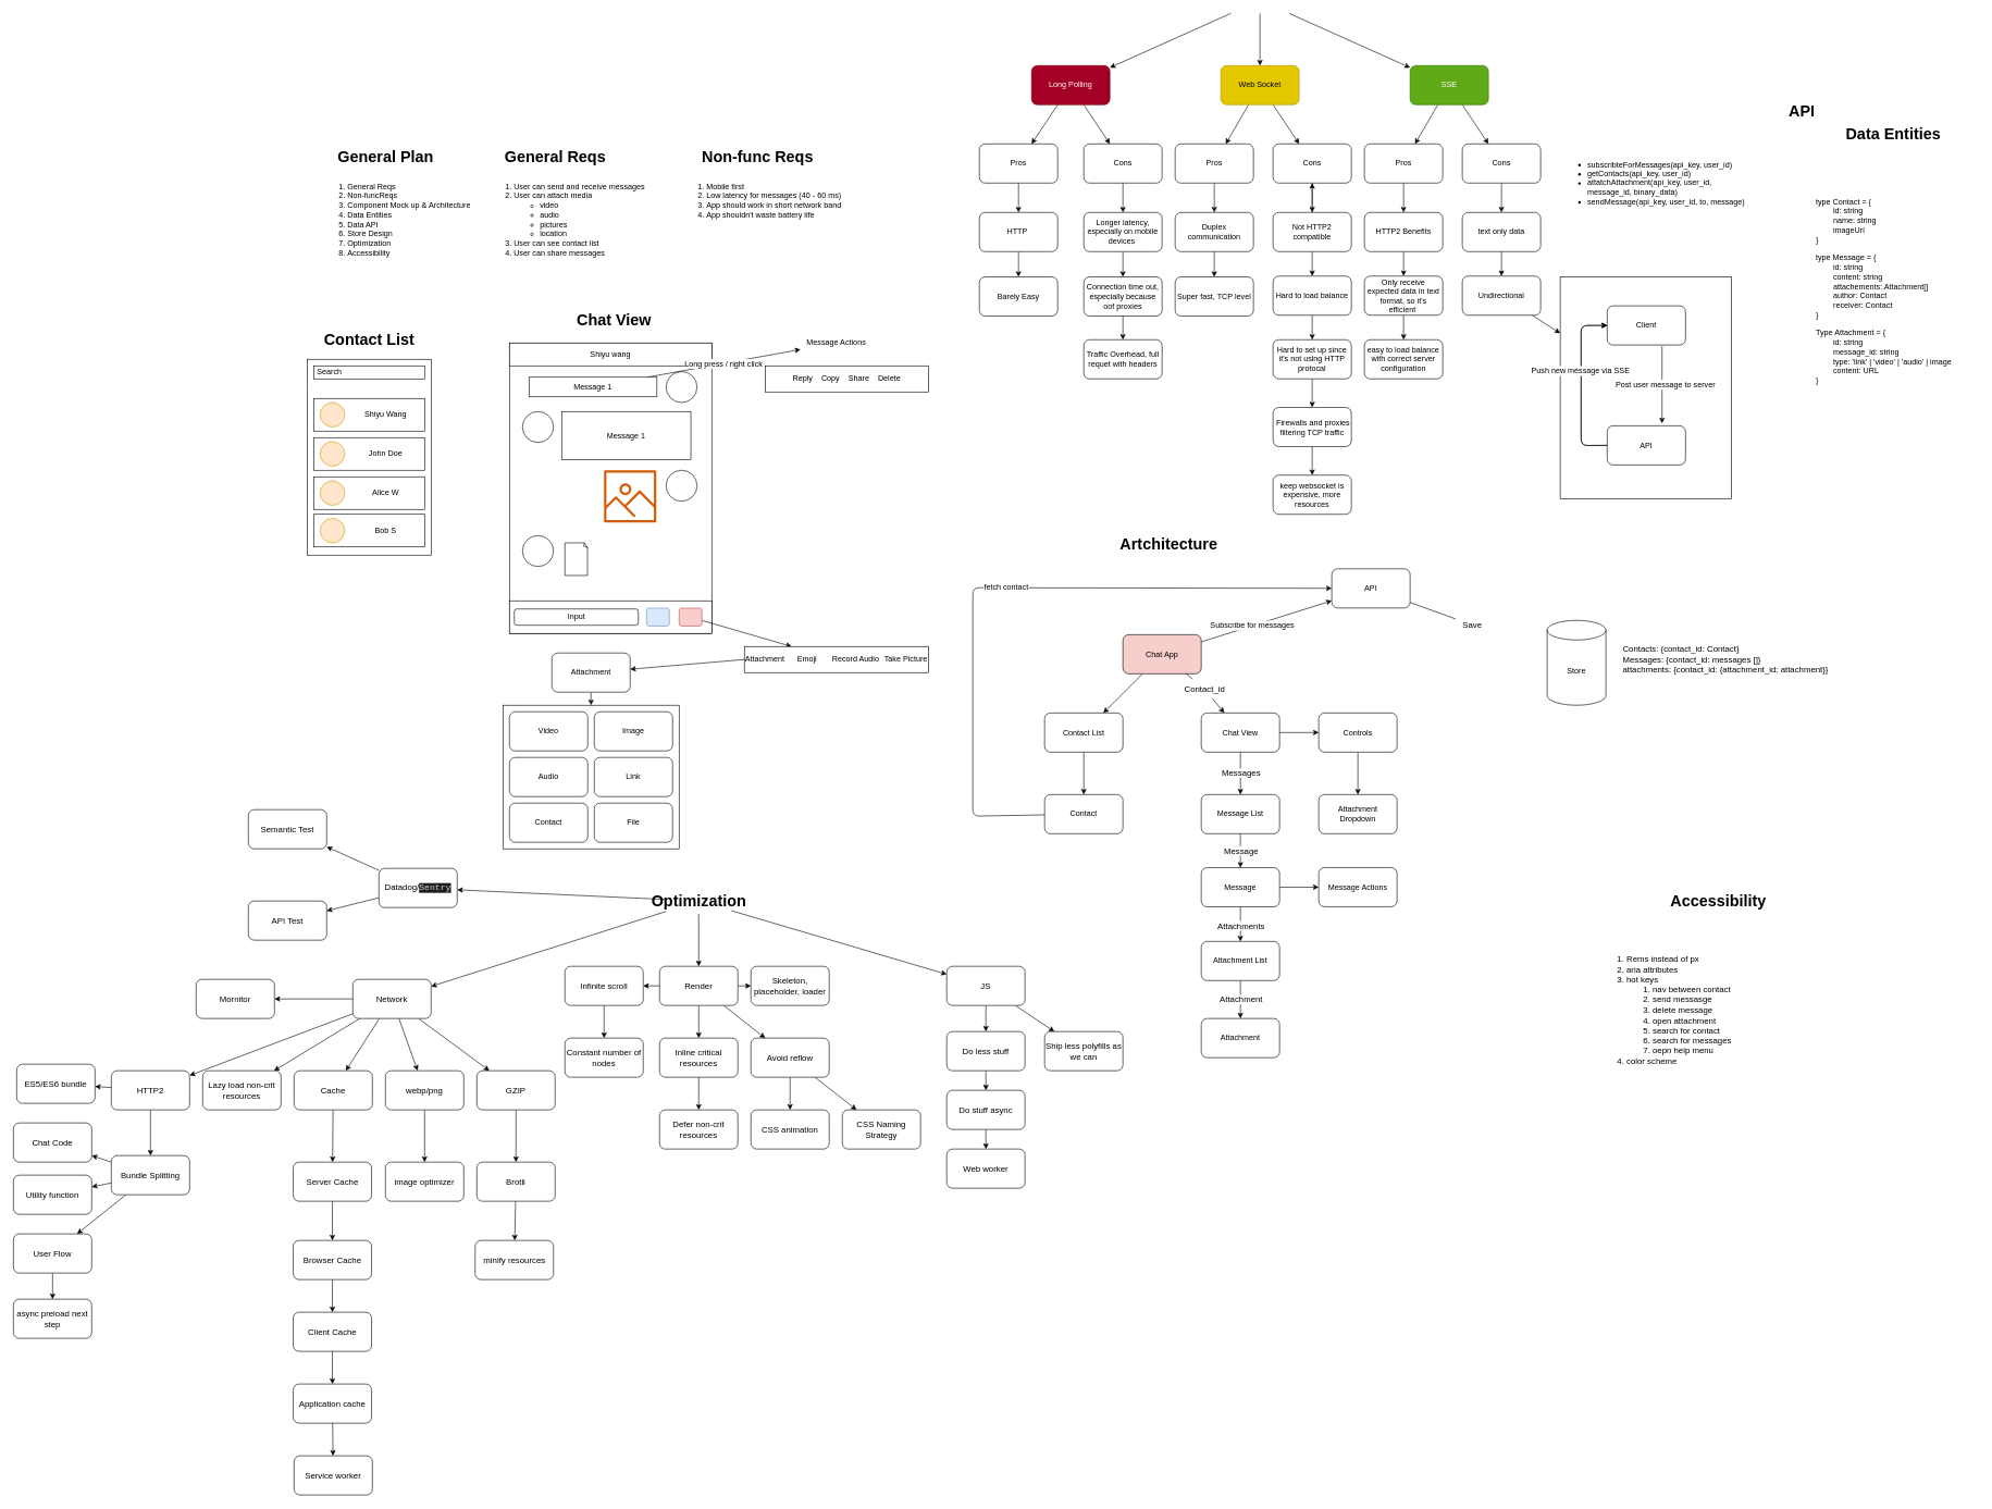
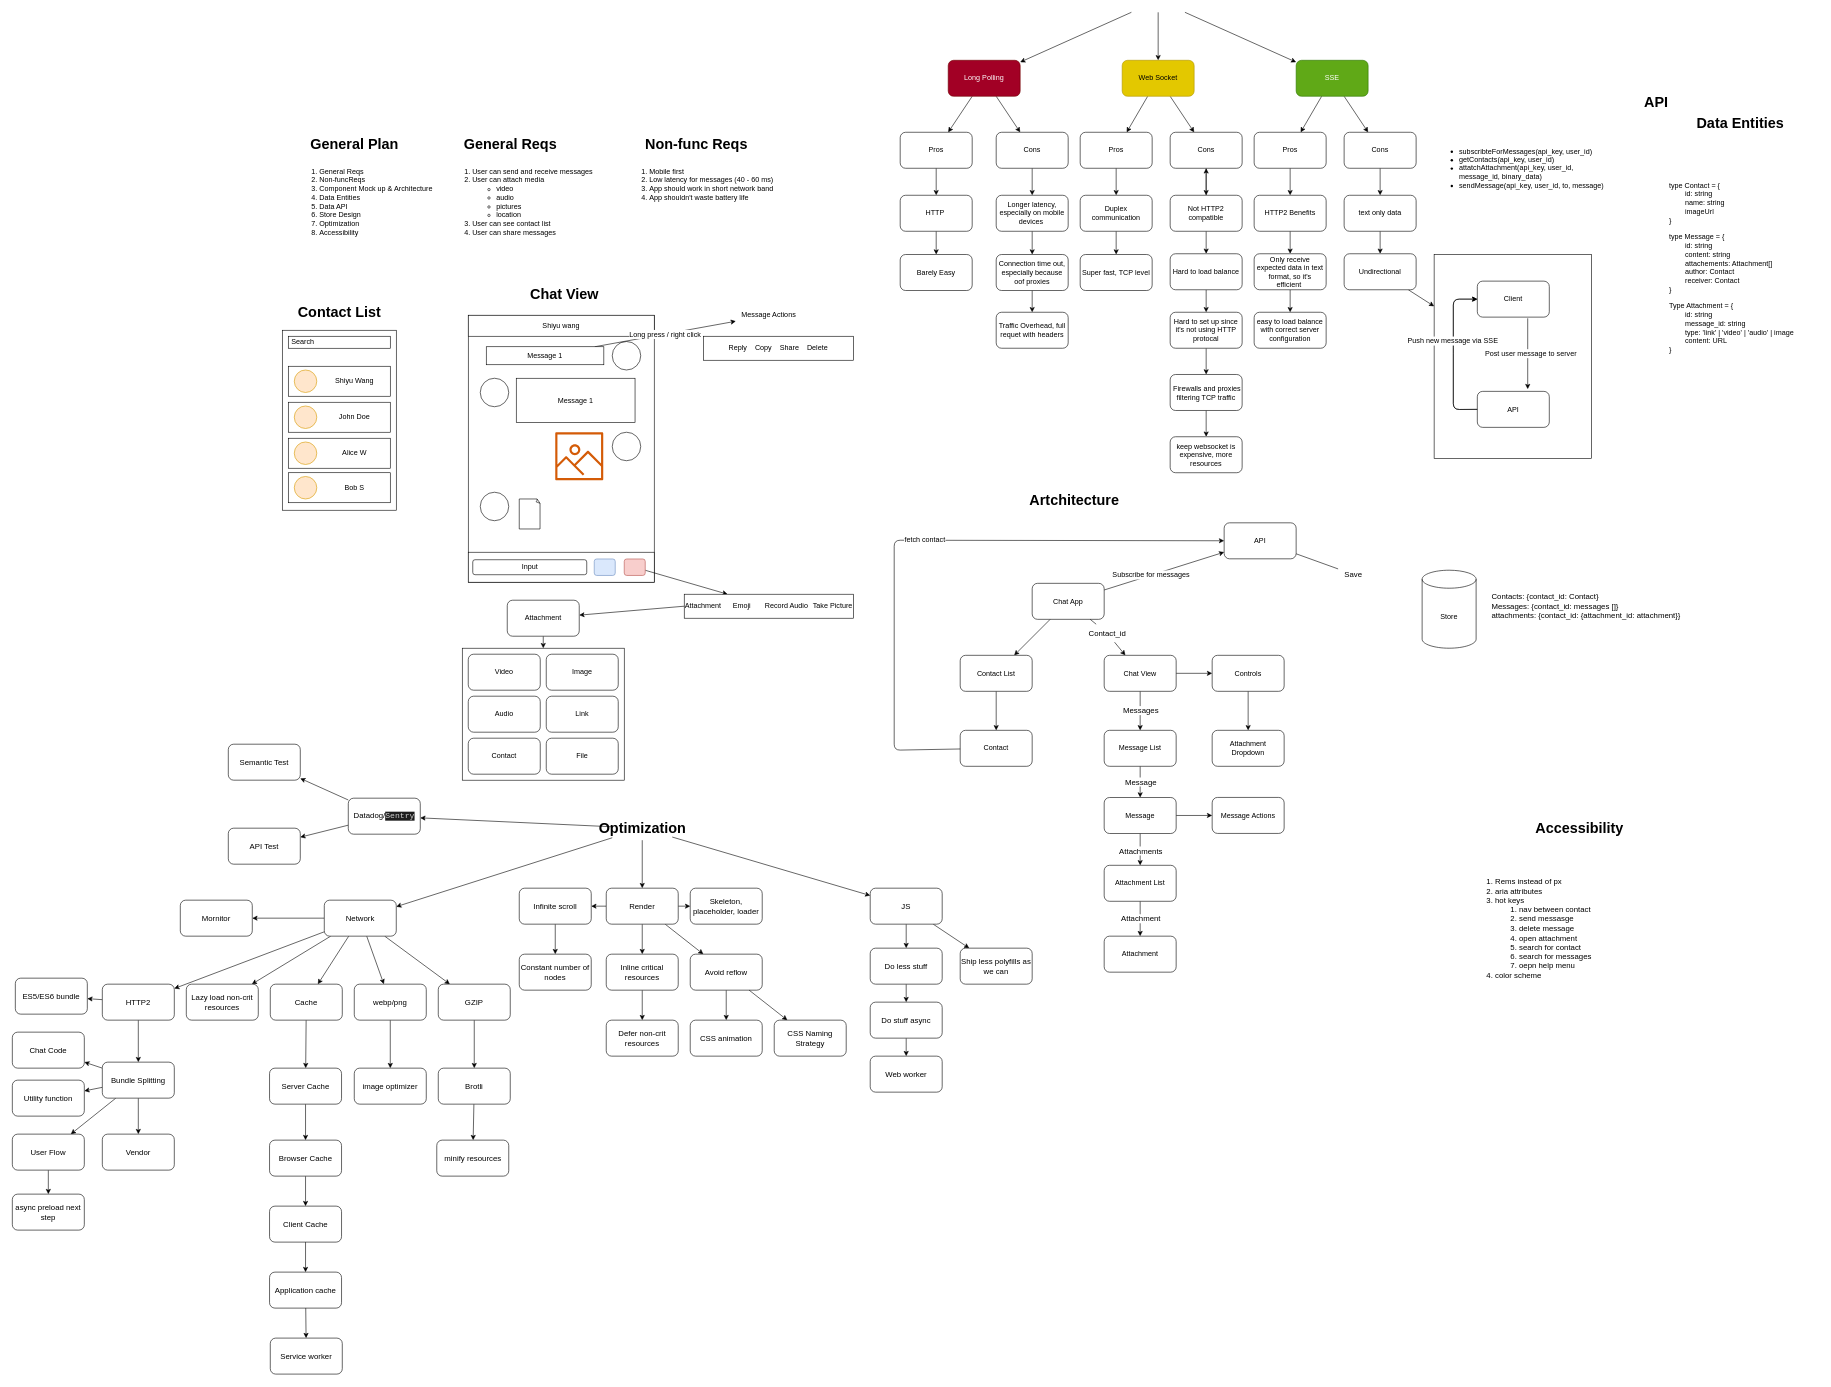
- <mxCell id="60" value="Chat App" style="rounded=1;whiteSpace=wrap;html=1;fontSize=12;fillColor=#f8cecc;" vertex="1" parent="1"><mxGeometry x="1720" y="971.87" width="120" height="60" as="geometry" /></mxCell>
+ <mxCell id="60" value="Chat App" style="rounded=1;whiteSpace=wrap;html=1;fontSize=12;" vertex="1" parent="1"><mxGeometry x="1720" y="971.87" width="120" height="60" as="geometry" /></mxCell>
+ <mxCell id="185" style="edgeStyle=none;html=1;fontSize=13;" edge="1" parent="1" source="188" target="191"><mxGeometry relative="1" as="geometry" /></mxCell>
+ <mxCell id="191" value="Vendor" style="rounded=1;whiteSpace=wrap;html=1;fontSize=13;" vertex="1" parent="1"><mxGeometry x="170" y="1890" width="120" height="60" as="geometry" /></mxCell>
